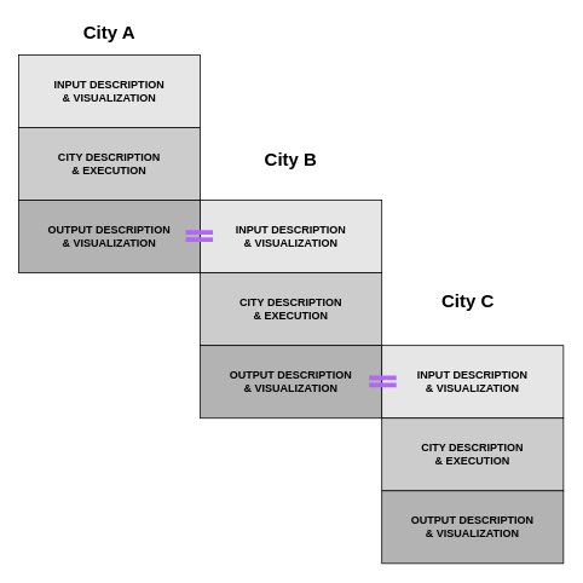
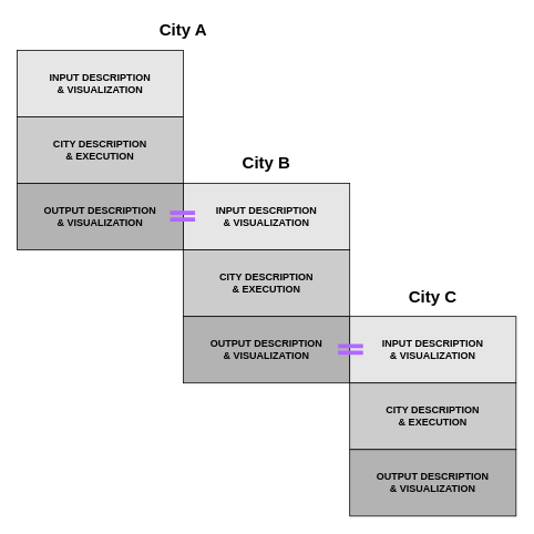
- <mxCell id="11" value="&lt;font color=&quot;#000000&quot; style=&quot;font-size: 20px;&quot;&gt;&lt;b&gt;City A&lt;/b&gt;&lt;/font&gt;" style="text;html=1;strokeColor=none;fillColor=none;align=center;verticalAlign=middle;whiteSpace=wrap;rounded=0;" vertex="1" parent="1"><mxGeometry x="60" y="20" width="120" height="30" as="geometry" /></mxCell>
+ <mxCell id="11" value="&lt;font color=&quot;#000000&quot; style=&quot;font-size: 20px;&quot;&gt;&lt;b&gt;City A&lt;/b&gt;&lt;/font&gt;" style="text;html=1;strokeColor=none;fillColor=none;align=center;verticalAlign=middle;whiteSpace=wrap;rounded=0;" vertex="1" parent="1"><mxGeometry x="160" y="20" width="120" height="30" as="geometry" /></mxCell>
- <mxCell id="12" value="&lt;font color=&quot;#000000&quot; style=&quot;font-size: 20px;&quot;&gt;&lt;b&gt;City B&lt;/b&gt;&lt;/font&gt;" style="text;html=1;strokeColor=none;fillColor=none;align=center;verticalAlign=middle;whiteSpace=wrap;rounded=0;" vertex="1" parent="1"><mxGeometry x="260" y="160" width="120" height="30" as="geometry" /></mxCell>
+ <mxCell id="12" value="&lt;font color=&quot;#000000&quot; style=&quot;font-size: 20px;&quot;&gt;&lt;b&gt;City B&lt;/b&gt;&lt;/font&gt;" style="text;html=1;strokeColor=none;fillColor=none;align=center;verticalAlign=middle;whiteSpace=wrap;rounded=0;" vertex="1" parent="1"><mxGeometry x="260" y="180" width="120" height="30" as="geometry" /></mxCell>
- <mxCell id="13" value="&lt;font color=&quot;#000000&quot; style=&quot;font-size: 20px;&quot;&gt;&lt;b&gt;City C&lt;/b&gt;&lt;/font&gt;" style="text;html=1;strokeColor=none;fillColor=none;align=center;verticalAlign=middle;whiteSpace=wrap;rounded=0;" vertex="1" parent="1"><mxGeometry x="455" y="315" width="120" height="30" as="geometry" /></mxCell>
+ <mxCell id="13" value="&lt;font color=&quot;#000000&quot; style=&quot;font-size: 20px;&quot;&gt;&lt;b&gt;City C&lt;/b&gt;&lt;/font&gt;" style="text;html=1;strokeColor=none;fillColor=none;align=center;verticalAlign=middle;whiteSpace=wrap;rounded=0;" vertex="1" parent="1"><mxGeometry x="460" y="340" width="120" height="30" as="geometry" /></mxCell>
